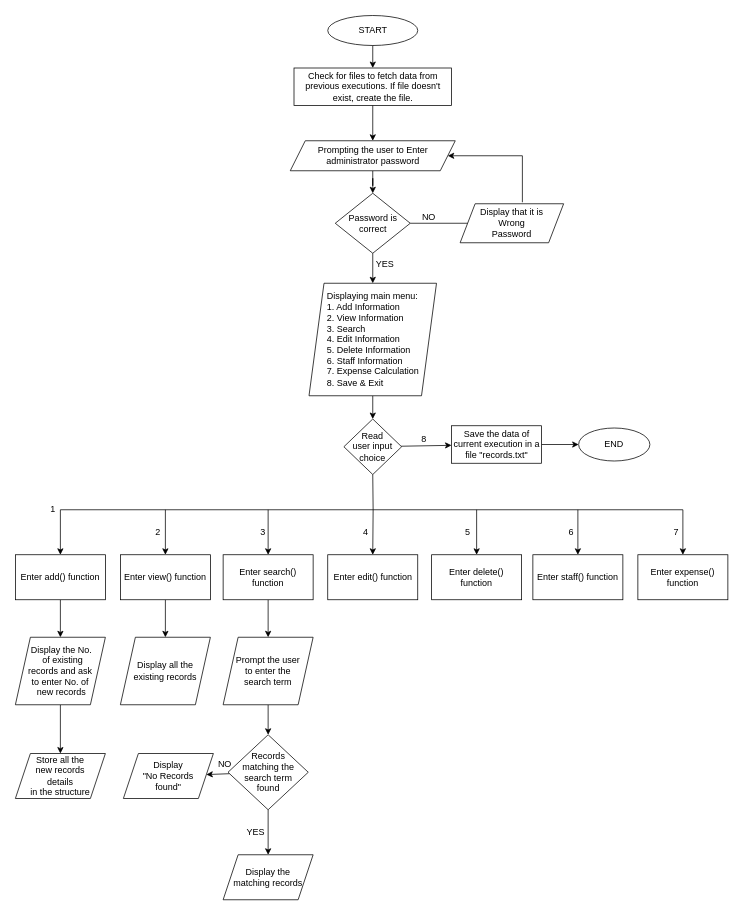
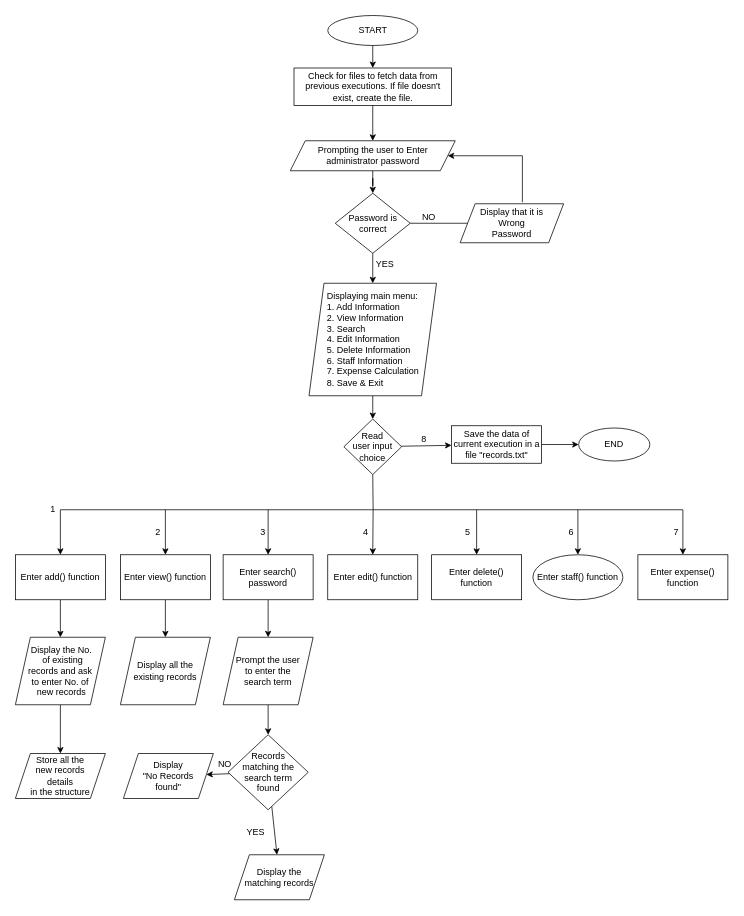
- <mxCell id="33" value="Enter search()&lt;br&gt;function" style="rounded=0;whiteSpace=wrap;html=1;" parent="1" vertex="1"><mxGeometry x="297" y="739" width="120" height="60" as="geometry" /></mxCell>
+ <mxCell id="33" value="Enter search()&lt;br&gt;password" style="rounded=0;whiteSpace=wrap;html=1;" parent="1" vertex="1"><mxGeometry x="297" y="739" width="120" height="60" as="geometry" /></mxCell>
- <mxCell id="38" value="Enter staff() function" style="rounded=0;whiteSpace=wrap;html=1;" parent="1" vertex="1"><mxGeometry x="710" y="739" width="120" height="60" as="geometry" /></mxCell>
+ <mxCell id="38" value="Enter staff() function" style="ellipse;whiteSpace=wrap;html=1;" parent="1" vertex="1"><mxGeometry x="710" y="739" width="120" height="60" as="geometry" /></mxCell>
- <mxCell id="60" value="Display the &lt;br&gt;matching records" style="shape=parallelogram;perimeter=parallelogramPerimeter;whiteSpace=wrap;html=1;fixedSize=1;rounded=0;" vertex="1" parent="1"><mxGeometry x="297" y="1139" width="120" height="60" as="geometry" /></mxCell>
+ <mxCell id="60" value="Display the &lt;br&gt;matching records" style="shape=parallelogram;perimeter=parallelogramPerimeter;whiteSpace=wrap;html=1;fixedSize=1;rounded=0;" vertex="1" parent="1"><mxGeometry x="312" y="1139" width="120" height="60" as="geometry" /></mxCell>
